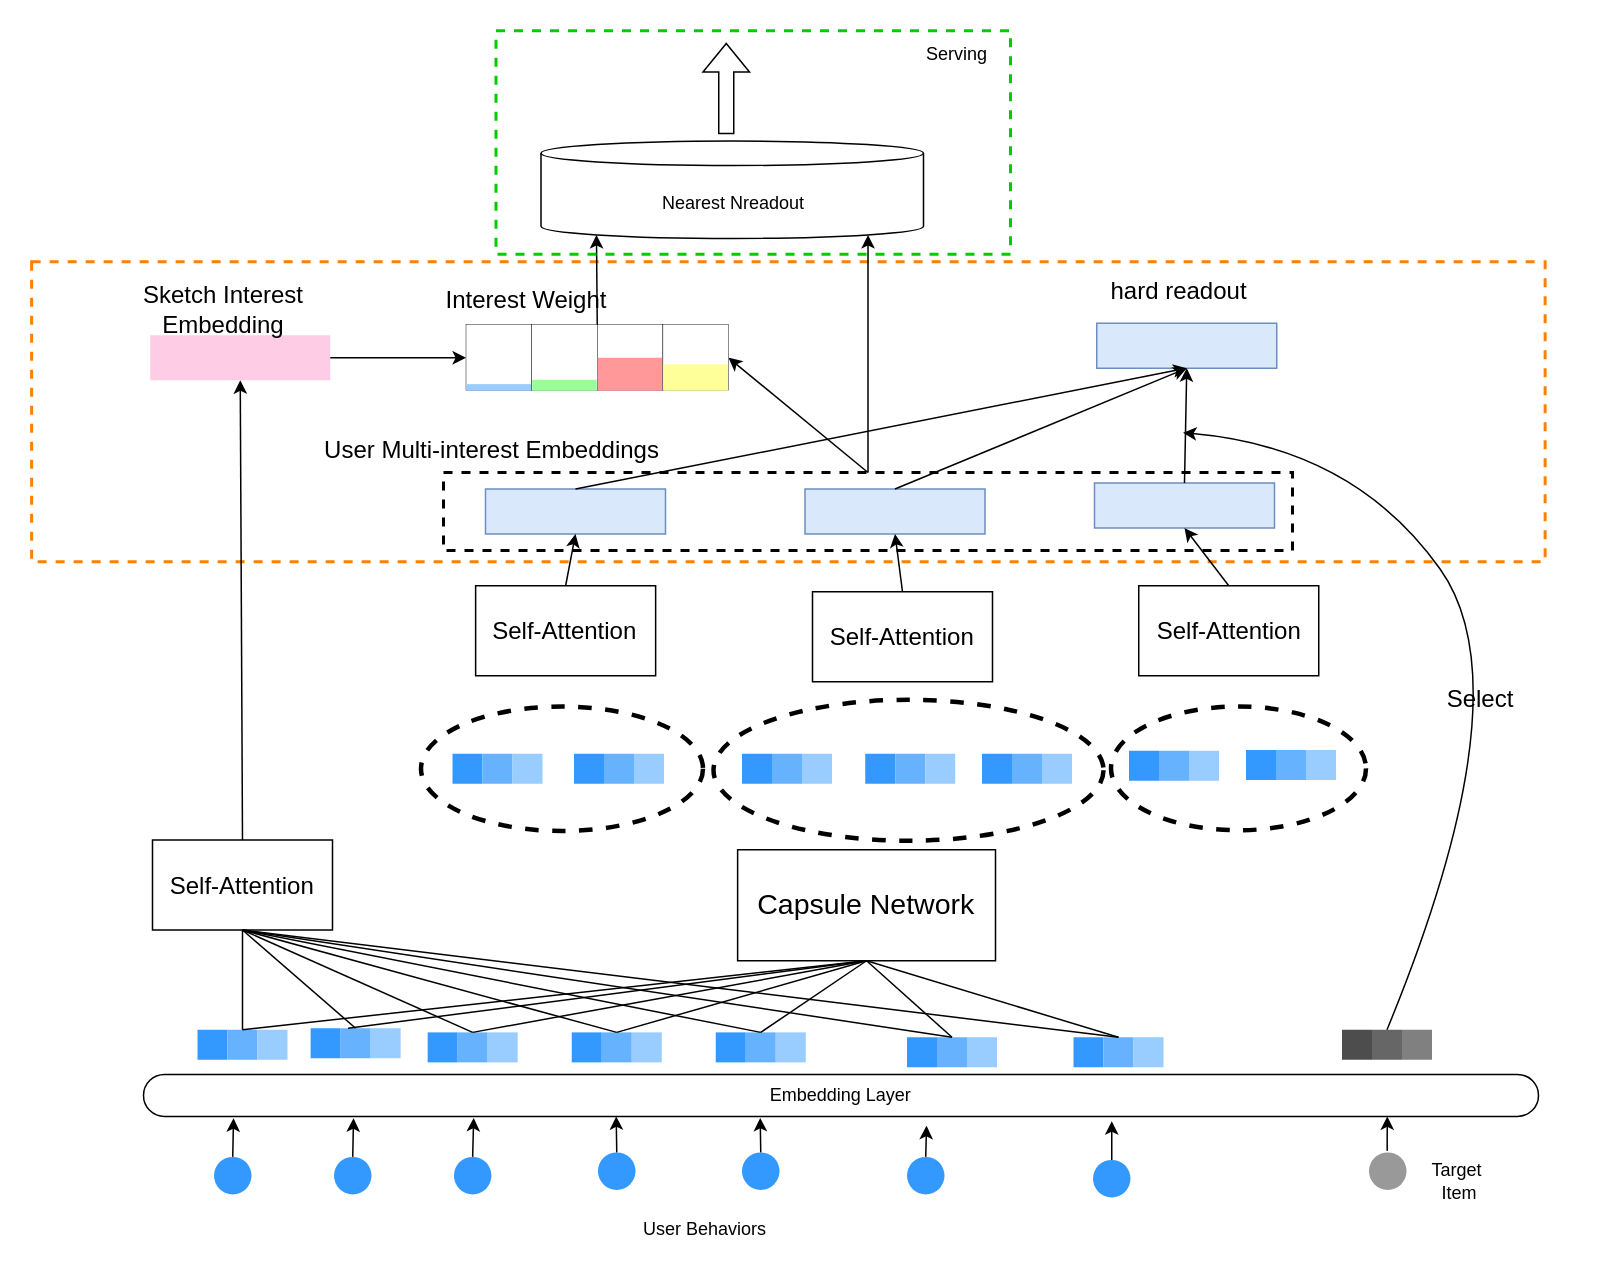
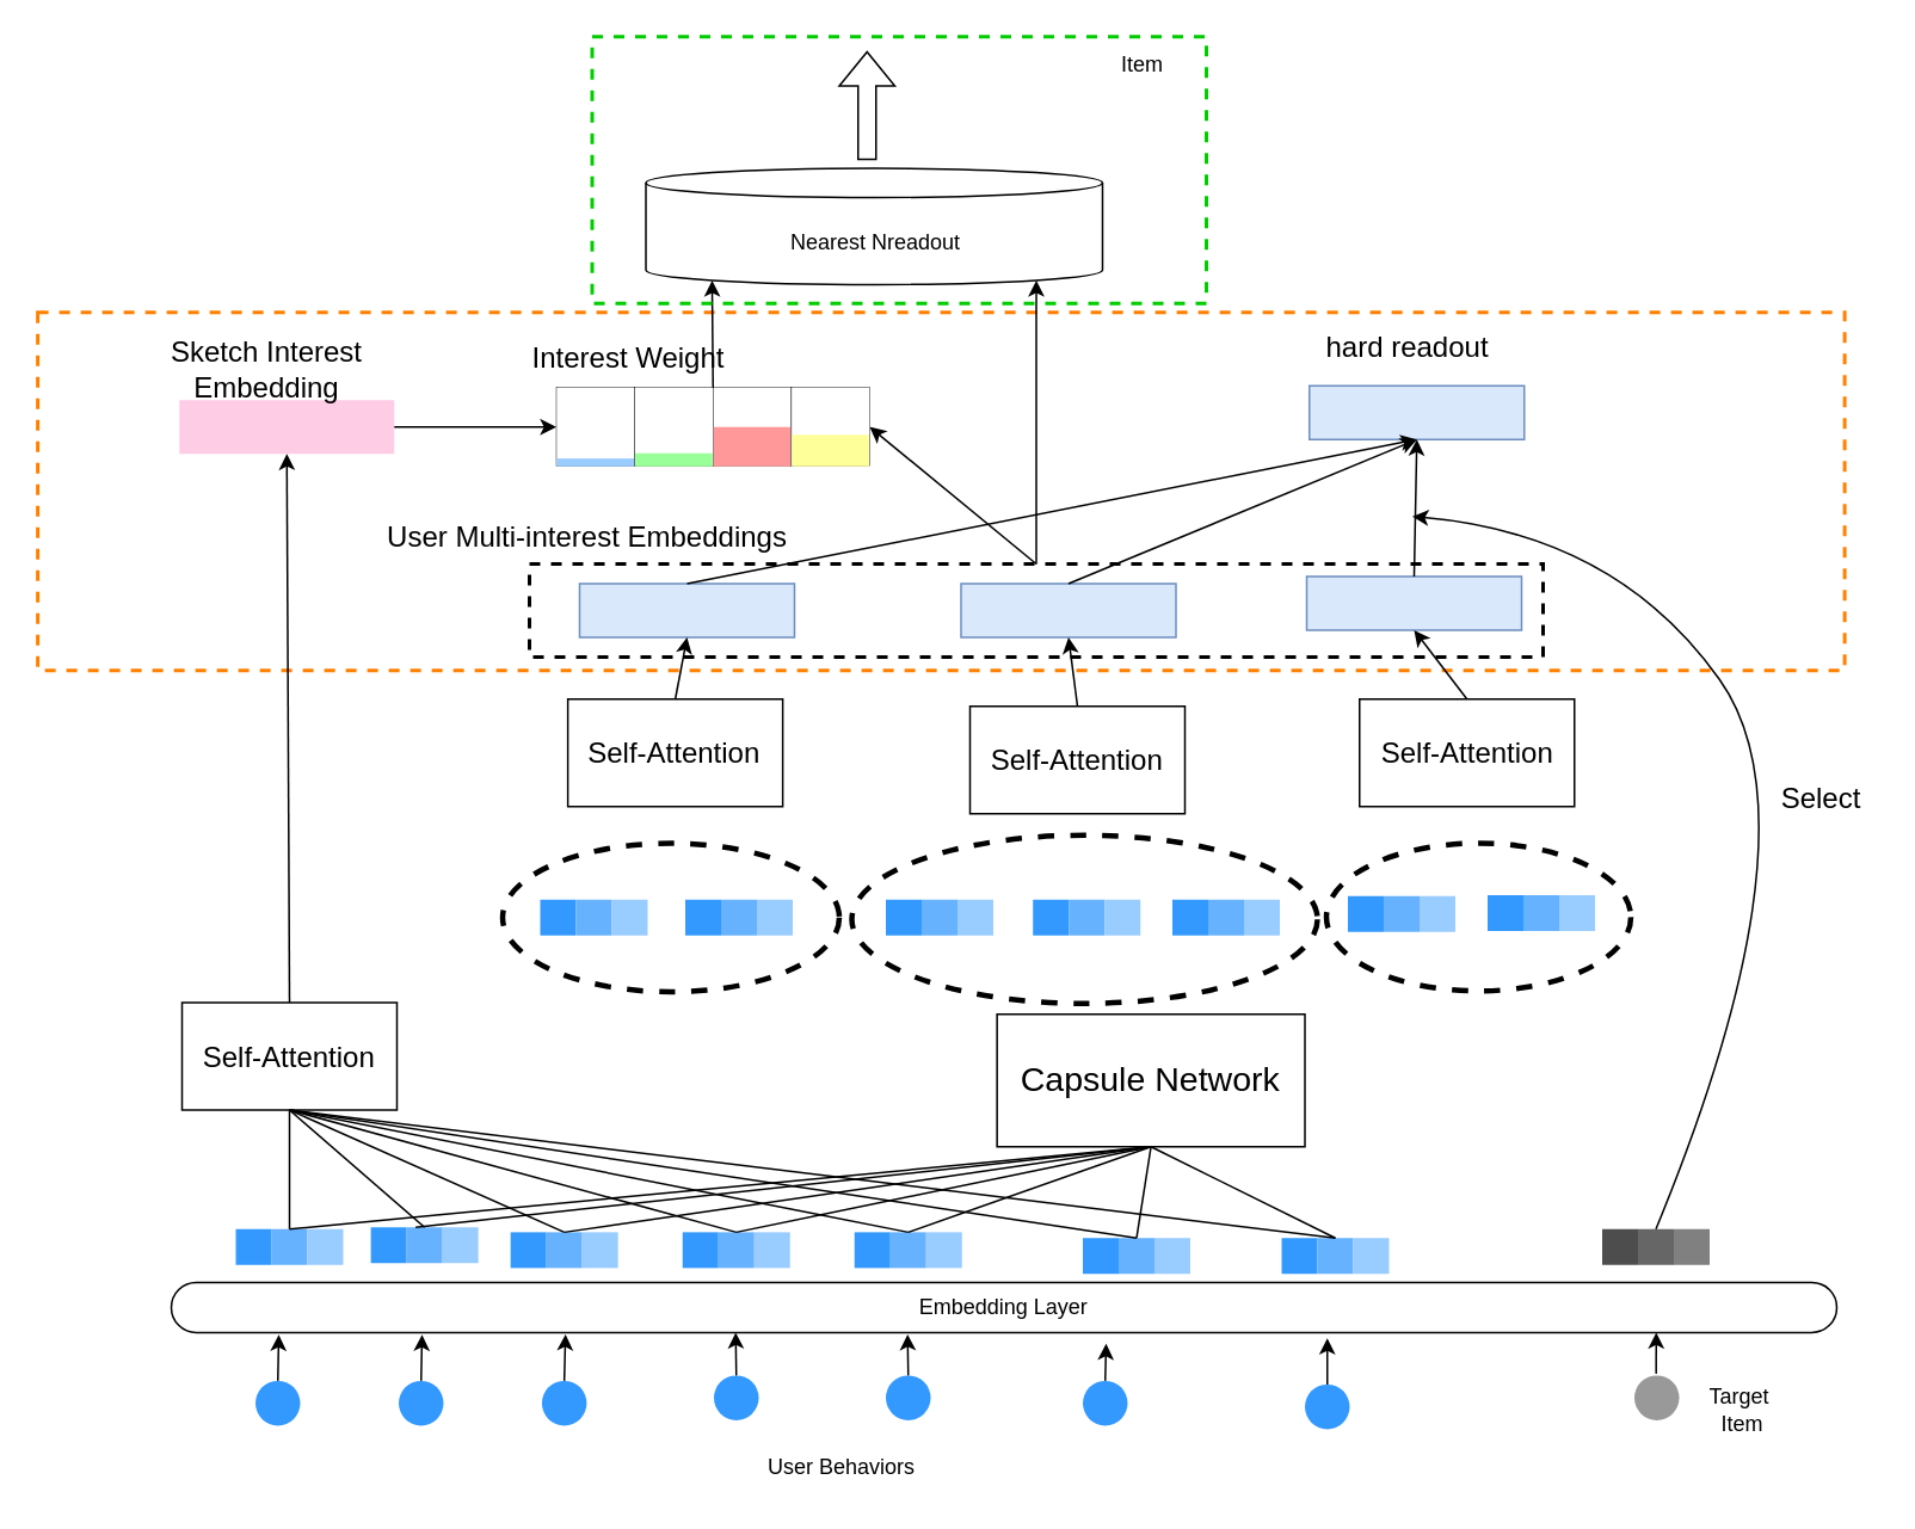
- <mxCell id="4" value="Serving" style="text;html=1;align=center;verticalAlign=middle;resizable=0;points=[];autosize=1;strokeColor=none;fillColor=none;" vertex="1" parent="3"><mxGeometry x="275.5" y="1.99" width="59" height="26" as="geometry" /></mxCell>
+ <mxCell id="4" value="Item" style="text;html=1;align=center;verticalAlign=middle;resizable=0;points=[];autosize=1;strokeColor=none;fillColor=none;" vertex="1" parent="3"><mxGeometry x="275.5" y="1.99" width="59" height="26" as="geometry" /></mxCell>
- <mxCell id="123" value="Select" style="text;html=1;align=center;verticalAlign=middle;resizable=0;points=[];autosize=1;strokeColor=none;fillColor=none;fontSize=16;" vertex="1" parent="1"><mxGeometry x="955" y="449" width="62" height="31" as="geometry" /></mxCell>
+ <mxCell id="123" value="Select" style="text;html=1;align=center;verticalAlign=middle;resizable=0;points=[];autosize=1;strokeColor=none;fillColor=none;fontSize=16;" vertex="1" parent="1"><mxGeometry x="985" y="429" width="62" height="31" as="geometry" /></mxCell>
- <mxCell id="43" value="Capsule Network" style="whiteSpace=wrap;html=1;fontSize=19;" vertex="1" parent="1"><mxGeometry x="491.09" y="566" width="171.91" height="74" as="geometry" /></mxCell>
+ <mxCell id="43" value="Capsule Network" style="whiteSpace=wrap;html=1;fontSize=19;" vertex="1" parent="1"><mxGeometry x="556.09" y="566" width="171.91" height="74" as="geometry" /></mxCell>
